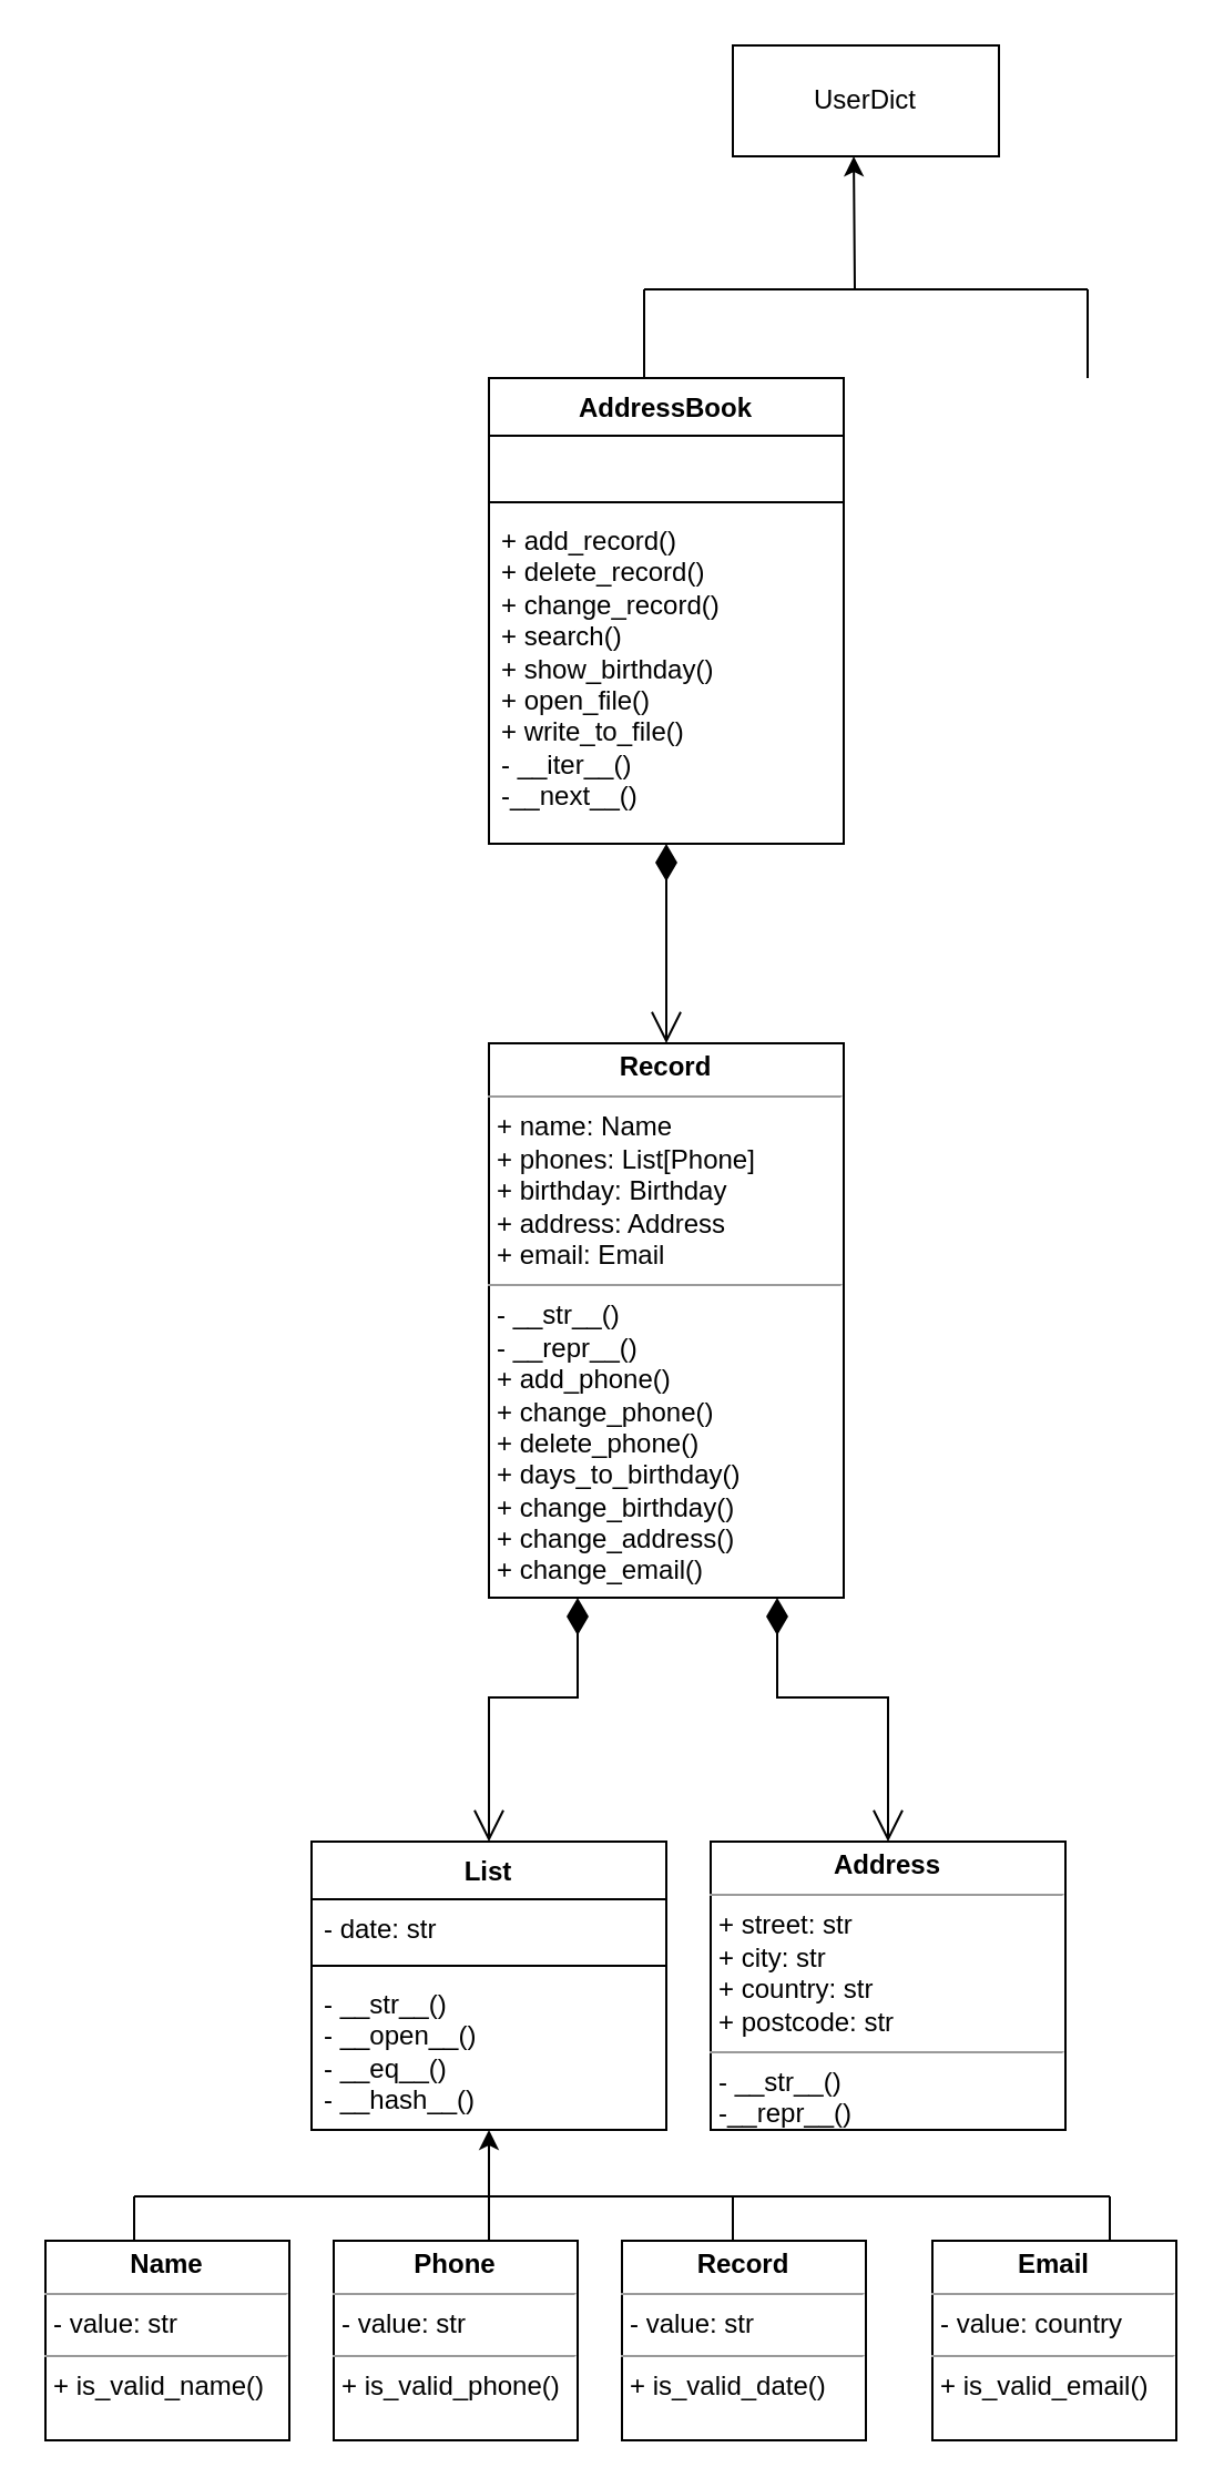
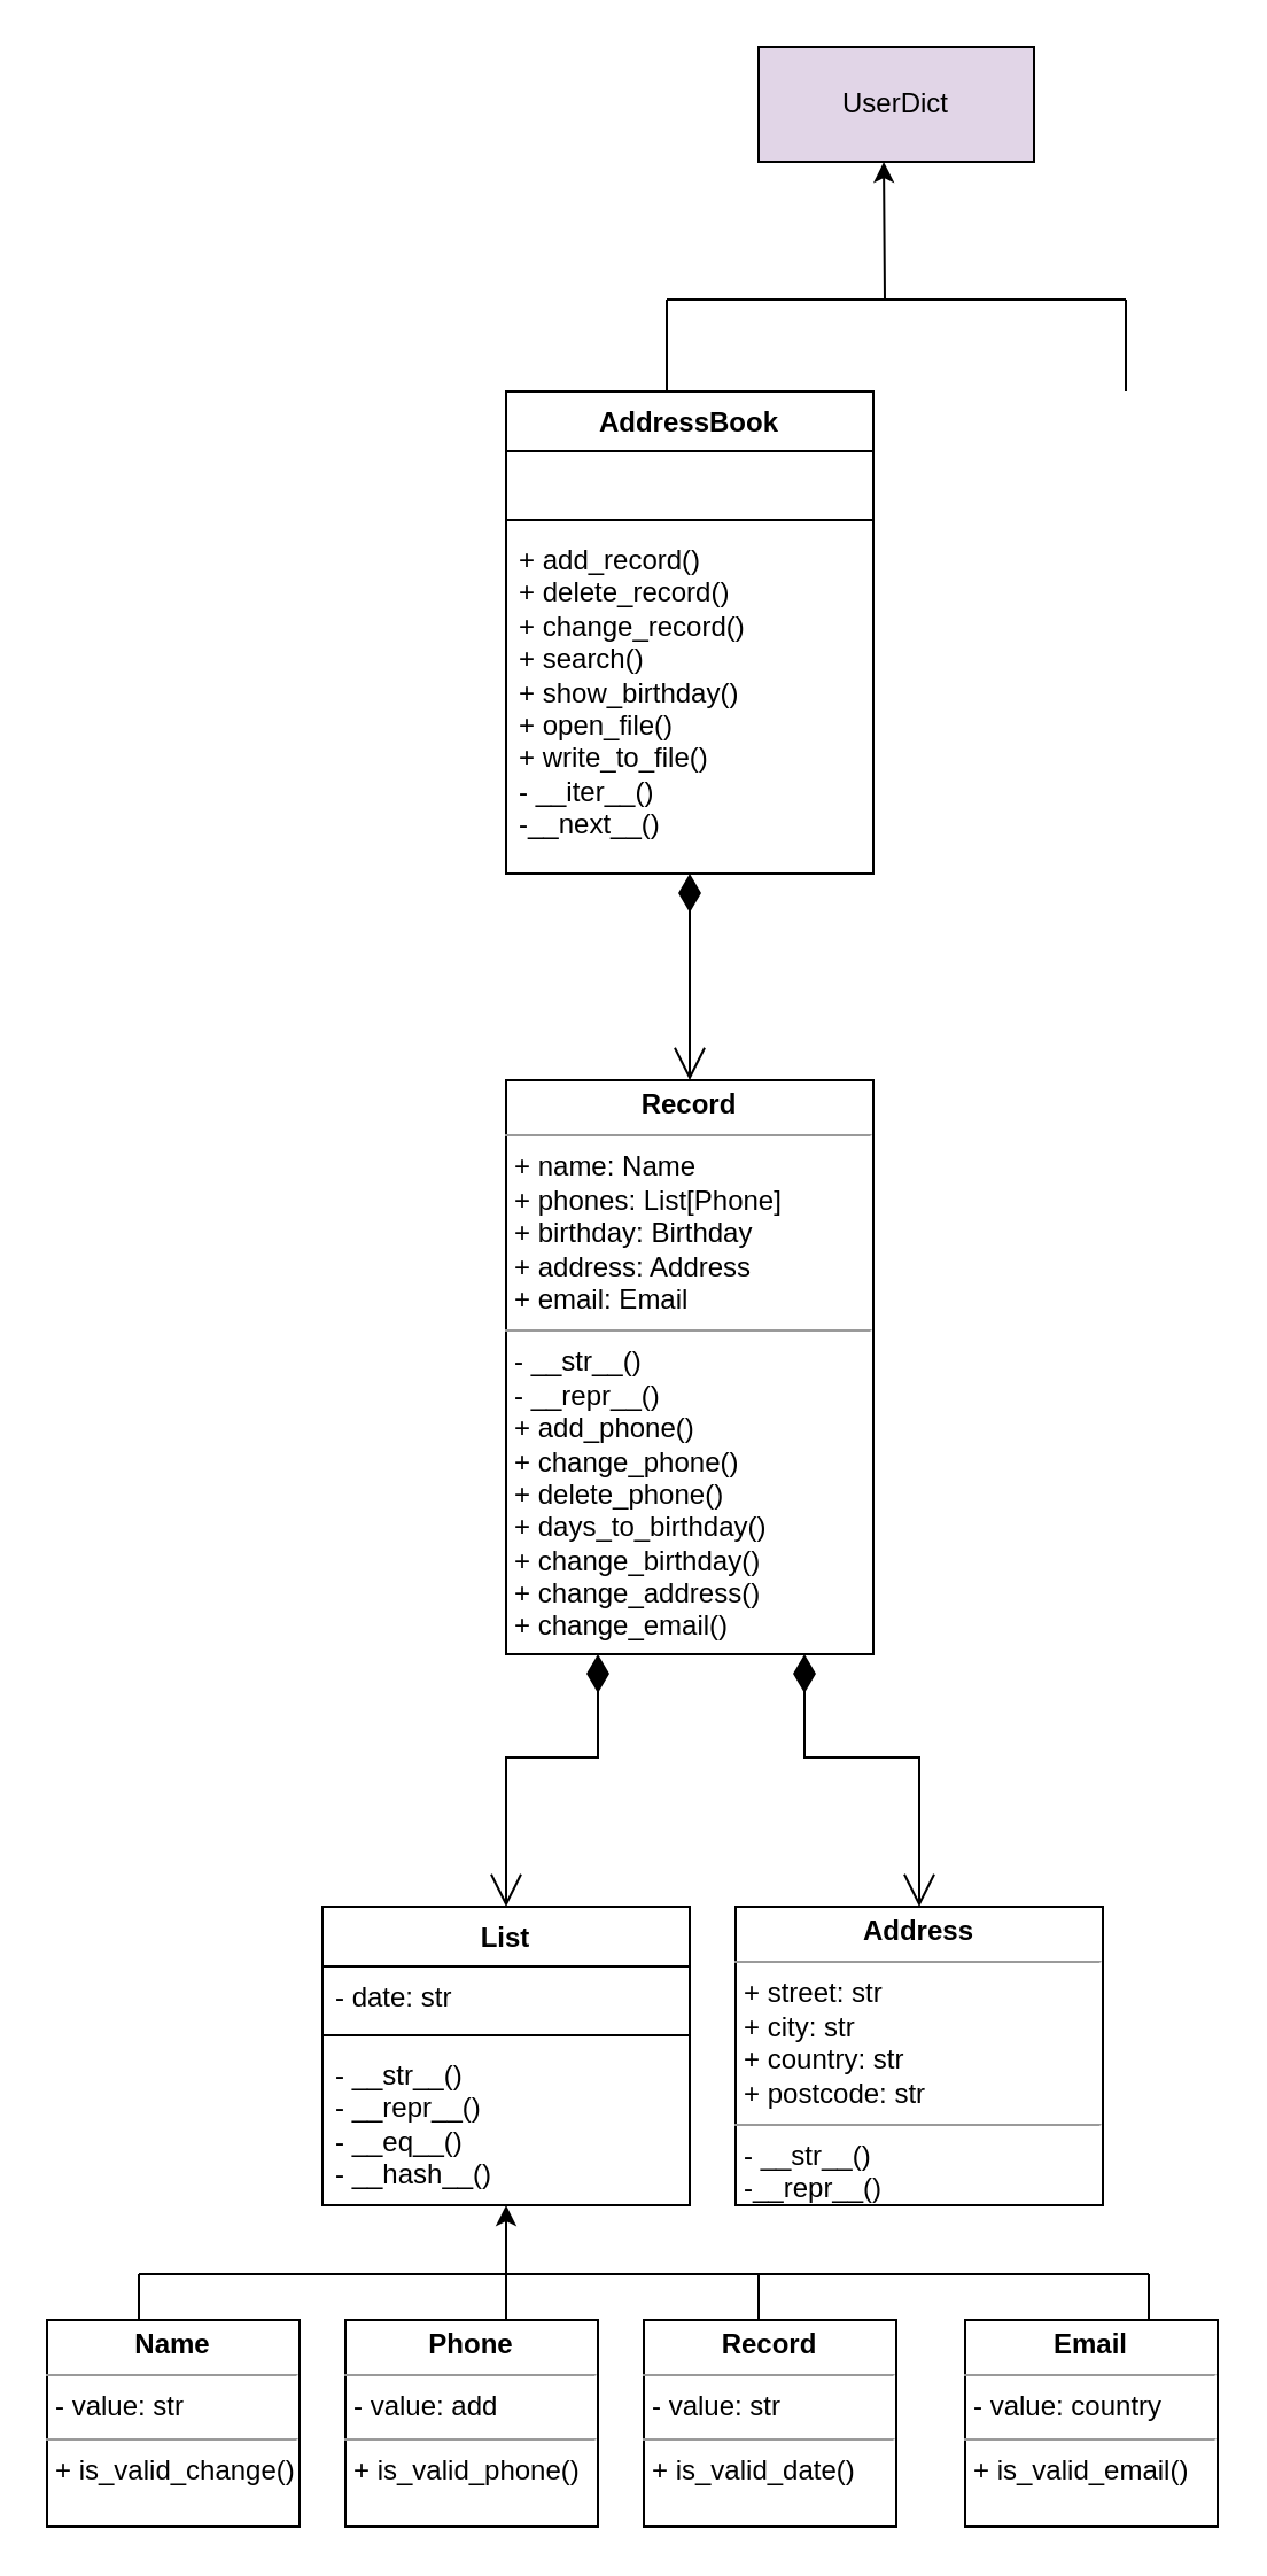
- <mxCell id="2" value="UserDict" style="html=1;whiteSpace=wrap;" vertex="1" parent="1"><mxGeometry x="330" y="20" width="120" height="50" as="geometry" /></mxCell>
+ <mxCell id="2" value="UserDict" style="html=1;whiteSpace=wrap;fillColor=#e1d5e7;" vertex="1" parent="1"><mxGeometry x="330" y="20" width="120" height="50" as="geometry" /></mxCell>
- <mxCell id="15" value="- __str__()&lt;br&gt;- __open__()&lt;br&gt;- __eq__()&lt;br&gt;- __hash__()&lt;span style=&quot;&quot;&gt;&lt;span style=&quot;white-space: pre;&quot;&gt;&amp;nbsp;&amp;nbsp;&amp;nbsp;&amp;nbsp;&lt;/span&gt;&lt;/span&gt;" style="text;strokeColor=none;fillColor=none;align=left;verticalAlign=top;spacingLeft=4;spacingRight=4;overflow=hidden;rotatable=0;points=[[0,0.5],[1,0.5]];portConstraint=eastwest;whiteSpace=wrap;html=1;" vertex="1" parent="12"><mxGeometry y="60" width="160" height="70" as="geometry" /></mxCell>
+ <mxCell id="15" value="- __str__()&lt;br&gt;- __repr__()&lt;br&gt;- __eq__()&lt;br&gt;- __hash__()&lt;span style=&quot;&quot;&gt;&lt;span style=&quot;white-space: pre;&quot;&gt;&amp;nbsp;&amp;nbsp;&amp;nbsp;&amp;nbsp;&lt;/span&gt;&lt;/span&gt;" style="text;strokeColor=none;fillColor=none;align=left;verticalAlign=top;spacingLeft=4;spacingRight=4;overflow=hidden;rotatable=0;points=[[0,0.5],[1,0.5]];portConstraint=eastwest;whiteSpace=wrap;html=1;" vertex="1" parent="12"><mxGeometry y="60" width="160" height="70" as="geometry" /></mxCell>
- <mxCell id="19" value="&lt;p style=&quot;margin:0px;margin-top:4px;text-align:center;&quot;&gt;&lt;b&gt;Name&lt;/b&gt;&lt;/p&gt;&lt;hr size=&quot;1&quot;&gt;&lt;p style=&quot;margin:0px;margin-left:4px;&quot;&gt;- value: str&lt;span style=&quot;white-space: pre;&quot;&gt;&amp;nbsp;&amp;nbsp;&amp;nbsp;&amp;nbsp;&lt;/span&gt;&lt;br&gt;&lt;/p&gt;&lt;hr size=&quot;1&quot;&gt;&lt;p style=&quot;margin:0px;margin-left:4px;&quot;&gt;+ is_valid_name()&lt;/p&gt;" style="verticalAlign=top;align=left;overflow=fill;fontSize=12;fontFamily=Helvetica;html=1;whiteSpace=wrap;" vertex="1" parent="1"><mxGeometry x="20" y="1010" width="110" height="90" as="geometry" /></mxCell>
+ <mxCell id="19" value="&lt;p style=&quot;margin:0px;margin-top:4px;text-align:center;&quot;&gt;&lt;b&gt;Name&lt;/b&gt;&lt;/p&gt;&lt;hr size=&quot;1&quot;&gt;&lt;p style=&quot;margin:0px;margin-left:4px;&quot;&gt;- value: str&lt;span style=&quot;white-space: pre;&quot;&gt;&amp;nbsp;&amp;nbsp;&amp;nbsp;&amp;nbsp;&lt;/span&gt;&lt;br&gt;&lt;/p&gt;&lt;hr size=&quot;1&quot;&gt;&lt;p style=&quot;margin:0px;margin-left:4px;&quot;&gt;+ is_valid_change()&lt;/p&gt;" style="verticalAlign=top;align=left;overflow=fill;fontSize=12;fontFamily=Helvetica;html=1;whiteSpace=wrap;" vertex="1" parent="1"><mxGeometry x="20" y="1010" width="110" height="90" as="geometry" /></mxCell>
- <mxCell id="20" value="&lt;p style=&quot;margin:0px;margin-top:4px;text-align:center;&quot;&gt;&lt;b&gt;Phone&lt;/b&gt;&lt;/p&gt;&lt;hr size=&quot;1&quot;&gt;&lt;p style=&quot;margin:0px;margin-left:4px;&quot;&gt;- value: str&lt;span style=&quot;white-space: pre;&quot;&gt;&amp;nbsp;&amp;nbsp;&amp;nbsp;&amp;nbsp;&lt;/span&gt;&lt;br&gt;&lt;/p&gt;&lt;hr size=&quot;1&quot;&gt;&lt;p style=&quot;margin:0px;margin-left:4px;&quot;&gt;+ is_valid_phone()&lt;/p&gt;" style="verticalAlign=top;align=left;overflow=fill;fontSize=12;fontFamily=Helvetica;html=1;whiteSpace=wrap;" vertex="1" parent="1"><mxGeometry x="150" y="1010" width="110" height="90" as="geometry" /></mxCell>
+ <mxCell id="20" value="&lt;p style=&quot;margin:0px;margin-top:4px;text-align:center;&quot;&gt;&lt;b&gt;Phone&lt;/b&gt;&lt;/p&gt;&lt;hr size=&quot;1&quot;&gt;&lt;p style=&quot;margin:0px;margin-left:4px;&quot;&gt;- value: add&lt;span style=&quot;white-space: pre;&quot;&gt;&amp;nbsp;&amp;nbsp;&amp;nbsp;&amp;nbsp;&lt;/span&gt;&lt;br&gt;&lt;/p&gt;&lt;hr size=&quot;1&quot;&gt;&lt;p style=&quot;margin:0px;margin-left:4px;&quot;&gt;+ is_valid_phone()&lt;/p&gt;" style="verticalAlign=top;align=left;overflow=fill;fontSize=12;fontFamily=Helvetica;html=1;whiteSpace=wrap;" vertex="1" parent="1"><mxGeometry x="150" y="1010" width="110" height="90" as="geometry" /></mxCell>
